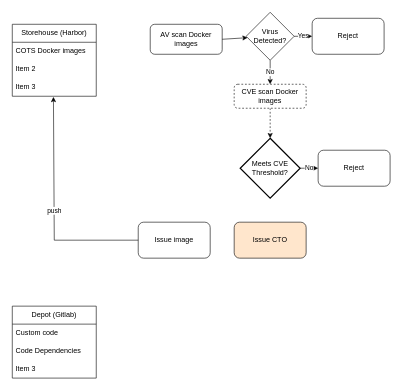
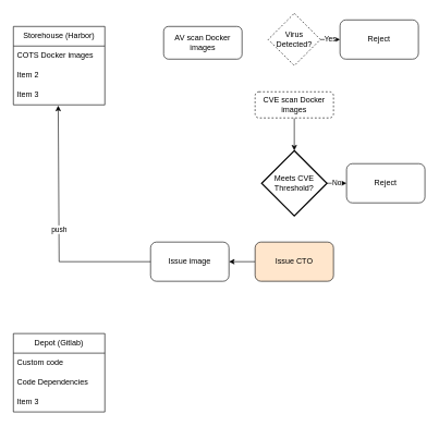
- <mxCell id="16" value="Virus Detected?" style="rhombus;whiteSpace=wrap;html=1;" vertex="1" parent="1"><mxGeometry x="410" y="20" width="80" height="80" as="geometry" /></mxCell>
+ <mxCell id="16" value="Virus Detected?" style="rhombus;whiteSpace=wrap;html=1;dashed=1;" vertex="1" parent="1"><mxGeometry x="410" y="20" width="80" height="80" as="geometry" /></mxCell>
- <mxCell id="13" value="" style="endArrow=classic;html=1;rounded=0;exitX=1;exitY=0.5;exitDx=0;exitDy=0;" edge="1" parent="1" source="2" target="16"><mxGeometry width="50" height="50" relative="1" as="geometry"><mxPoint x="70" y="350" as="sourcePoint" /><mxPoint x="450" y="140" as="targetPoint" /></mxGeometry></mxCell>
- <mxCell id="14" value="No" style="edgeStyle=orthogonalEdgeStyle;rounded=0;orthogonalLoop=1;jettySize=auto;html=1;entryX=0.5;entryY=0;entryDx=0;entryDy=0;" edge="1" parent="1" source="16" target="12"><mxGeometry relative="1" as="geometry"><mxPoint x="450" y="120" as="targetPoint" /></mxGeometry></mxCell>
- <mxCell id="11" value="" style="edgeStyle=orthogonalEdgeStyle;rounded=0;orthogonalLoop=1;jettySize=auto;html=1;dashed=1;" edge="1" parent="1" source="12" target="20"><mxGeometry relative="1" as="geometry" /></mxCell>
+ <mxCell id="11" value="" style="edgeStyle=orthogonalEdgeStyle;rounded=0;orthogonalLoop=1;jettySize=auto;html=1;" edge="1" parent="1" source="12" target="20"><mxGeometry relative="1" as="geometry" /></mxCell>
+ <mxCell id="21" value="" style="edgeStyle=orthogonalEdgeStyle;rounded=0;orthogonalLoop=1;jettySize=auto;html=1;" edge="1" parent="1" source="22" target="23"><mxGeometry relative="1" as="geometry" /></mxCell>
